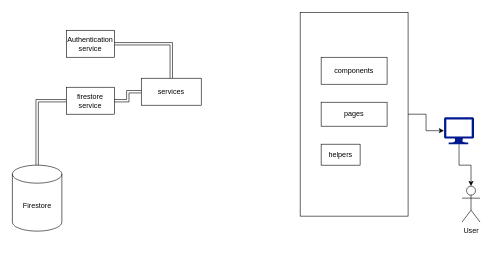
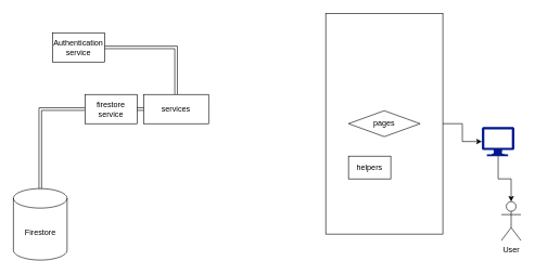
- <mxCell id="16" value="Authentication&lt;br&gt;service" style="rounded=0;whiteSpace=wrap;html=1;" vertex="1" parent="1"><mxGeometry x="110" y="50" width="80" height="45" as="geometry" /></mxCell>
+ <mxCell id="16" value="Authentication&lt;br&gt;service" style="rounded=0;whiteSpace=wrap;html=1;" vertex="1" parent="1"><mxGeometry x="80" y="50" width="80" height="45" as="geometry" /></mxCell>
- <mxCell id="8" value="components" style="rounded=0;whiteSpace=wrap;html=1;" vertex="1" parent="1"><mxGeometry x="535" y="95" width="110" height="45" as="geometry" /></mxCell>
- <mxCell id="13" value="services" style="rounded=0;whiteSpace=wrap;html=1;" vertex="1" parent="1"><mxGeometry x="235" y="130" width="100" height="45" as="geometry" /></mxCell>
+ <mxCell id="13" value="services" style="rounded=0;whiteSpace=wrap;html=1;" vertex="1" parent="1"><mxGeometry x="220" y="145" width="100" height="45" as="geometry" /></mxCell>
- <mxCell id="10" value="firestore service" style="rounded=0;whiteSpace=wrap;html=1;" vertex="1" parent="1"><mxGeometry x="110" y="145" width="80" height="45" as="geometry" /></mxCell>
+ <mxCell id="10" value="firestore service" style="rounded=0;whiteSpace=wrap;html=1;" vertex="1" parent="1"><mxGeometry x="130" y="145" width="80" height="45" as="geometry" /></mxCell>
- <mxCell id="14" value="pages" style="rounded=0;whiteSpace=wrap;html=1;" vertex="1" parent="1"><mxGeometry x="535" y="170" width="110" height="40" as="geometry" /></mxCell>
+ <mxCell id="14" value="pages" style="rhombus;whiteSpace=wrap;html=1;" vertex="1" parent="1"><mxGeometry x="535" y="170" width="110" height="40" as="geometry" /></mxCell>
- <mxCell id="4" value="Firestore" style="shape=cylinder3;whiteSpace=wrap;html=1;boundedLbl=1;backgroundOutline=1;size=15;" vertex="1" parent="1"><mxGeometry x="20" y="275" width="82.5" height="110" as="geometry" /></mxCell>
+ <mxCell id="4" value="Firestore" style="shape=cylinder3;whiteSpace=wrap;html=1;boundedLbl=1;backgroundOutline=1;size=15;" vertex="1" parent="1"><mxGeometry x="20" y="290" width="82.5" height="110" as="geometry" /></mxCell>
